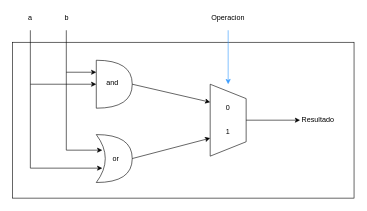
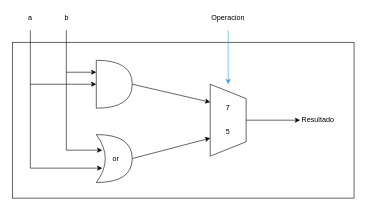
- <mxCell id="17" value="and" style="text;html=1;strokeColor=none;fillColor=none;align=center;verticalAlign=middle;whiteSpace=wrap;rounded=0;" vertex="1" parent="1"><mxGeometry x="167" y="128" width="40" height="20" as="geometry" /></mxCell>
- <mxCell id="19" value="0" style="text;html=1;strokeColor=none;fillColor=none;align=center;verticalAlign=middle;whiteSpace=wrap;rounded=0;" vertex="1" parent="1"><mxGeometry x="360" y="170" width="40" height="20" as="geometry" /></mxCell>
+ <mxCell id="19" value="7" style="text;html=1;strokeColor=none;fillColor=none;align=center;verticalAlign=middle;whiteSpace=wrap;rounded=0;" vertex="1" parent="1"><mxGeometry x="360" y="170" width="40" height="20" as="geometry" /></mxCell>
- <mxCell id="20" value="1" style="text;html=1;strokeColor=none;fillColor=none;align=center;verticalAlign=middle;whiteSpace=wrap;rounded=0;" vertex="1" parent="1"><mxGeometry x="360" y="210" width="40" height="20" as="geometry" /></mxCell>
+ <mxCell id="20" value="5" style="text;html=1;strokeColor=none;fillColor=none;align=center;verticalAlign=middle;whiteSpace=wrap;rounded=0;" vertex="1" parent="1"><mxGeometry x="360" y="210" width="40" height="20" as="geometry" /></mxCell>
